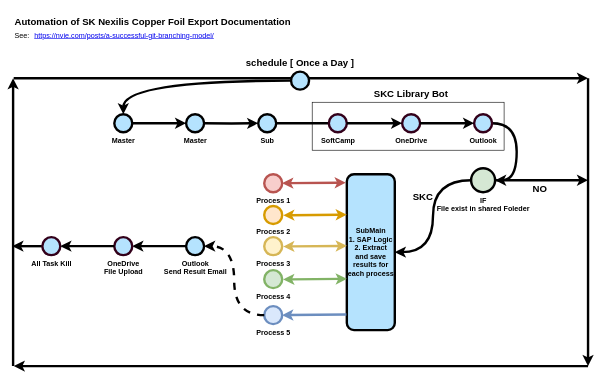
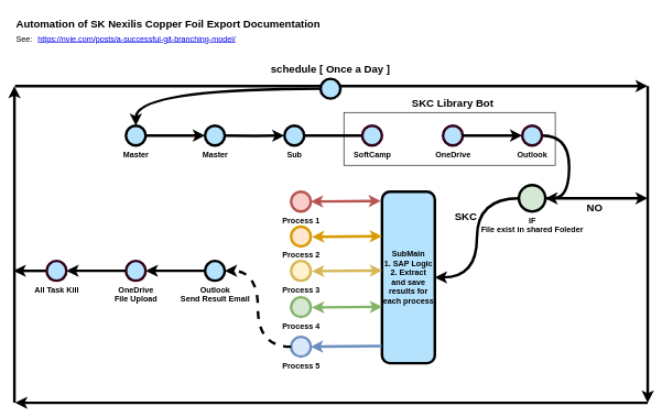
- <mxCell id="21" style="edgeStyle=orthogonalEdgeStyle;rounded=0;orthogonalLoop=1;jettySize=auto;html=1;entryX=0;entryY=0.5;entryDx=0;entryDy=0;entryPerimeter=0;strokeWidth=4;fontStyle=1" edge="1" parent="1" source="6" target="20"><mxGeometry relative="1" as="geometry" /></mxCell>
